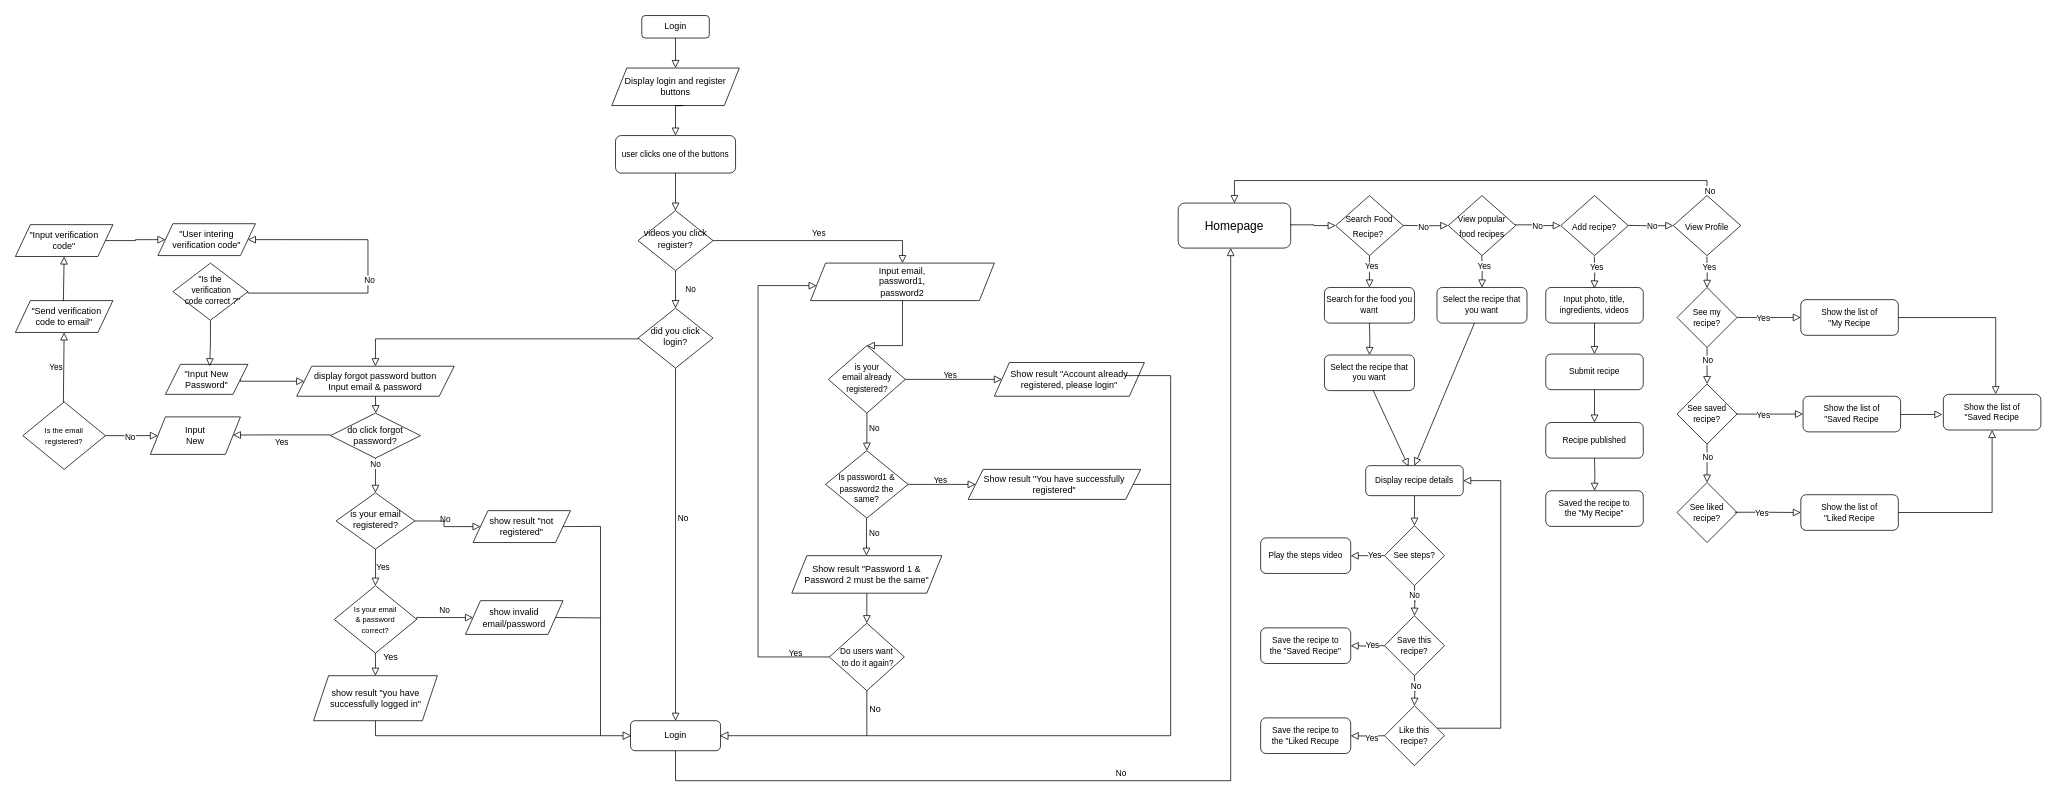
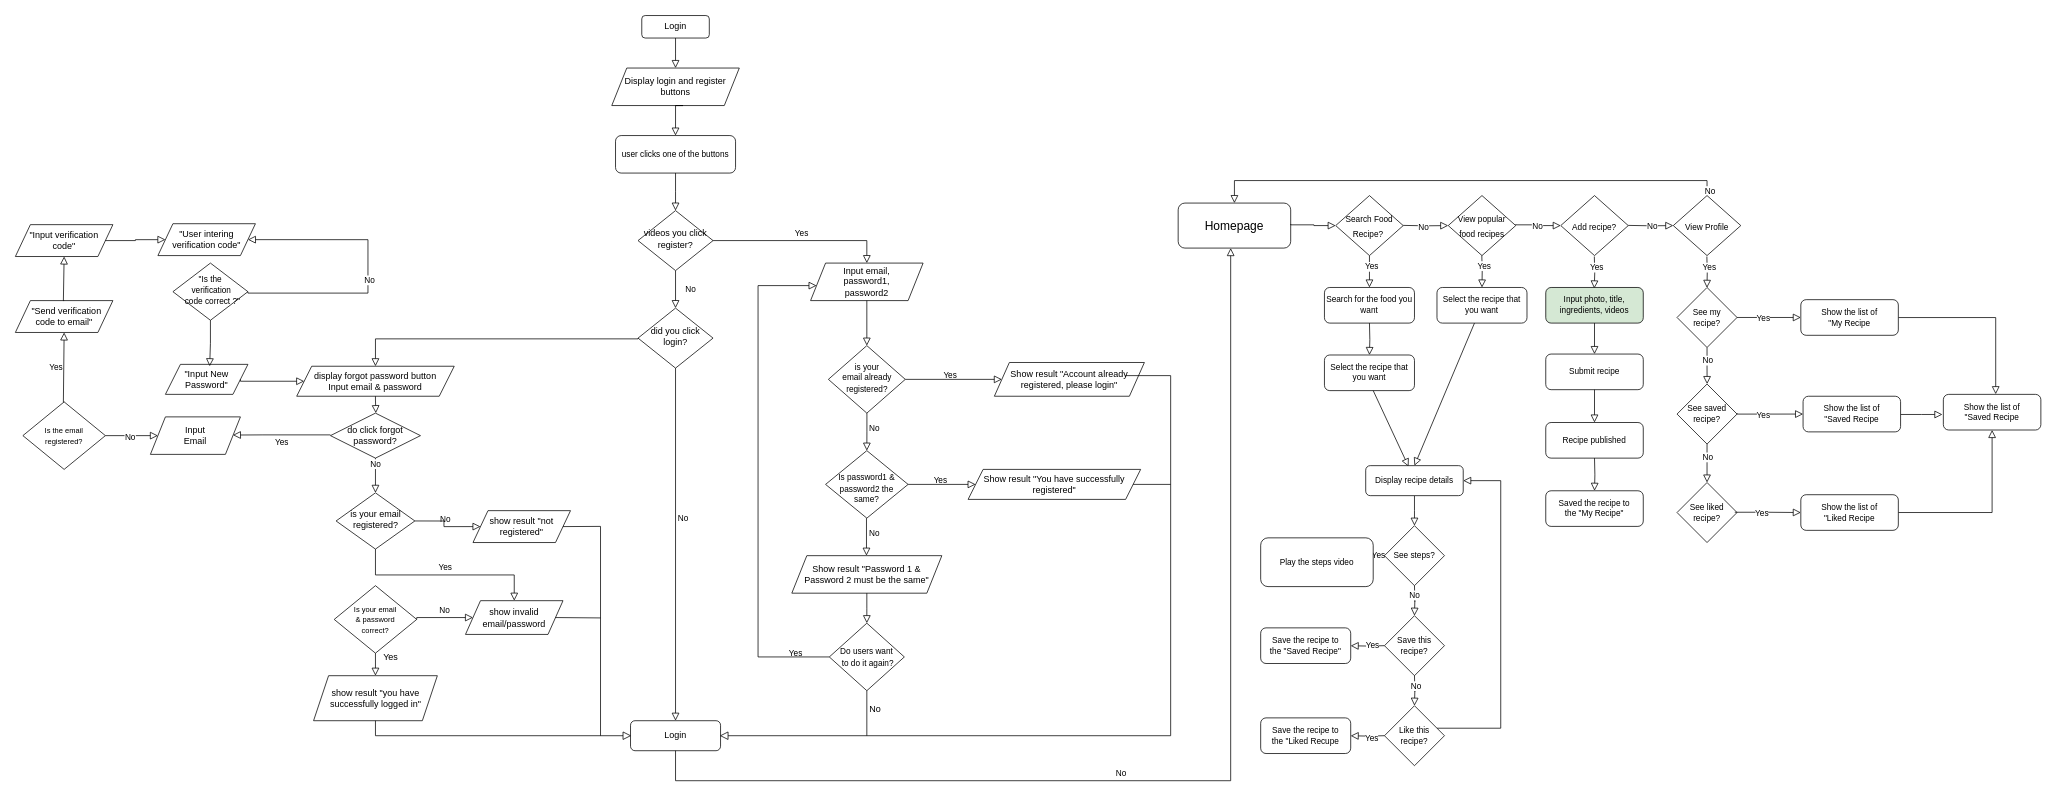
- <mxCell id="14" value="Input email,&lt;br&gt;password1,&lt;br&gt;password2" style="shape=parallelogram;perimeter=parallelogramPerimeter;whiteSpace=wrap;html=1;fixedSize=1;" parent="1" vertex="1"><mxGeometry x="1080" y="350" width="245" height="50" as="geometry" /></mxCell>
+ <mxCell id="14" value="Input email,&lt;br&gt;password1,&lt;br&gt;password2" style="shape=parallelogram;perimeter=parallelogramPerimeter;whiteSpace=wrap;html=1;fixedSize=1;" parent="1" vertex="1"><mxGeometry x="1080" y="350" width="150" height="50" as="geometry" /></mxCell>
- <mxCell id="92" value="Input photo, title,&lt;br&gt;ingredients, videos" style="rounded=1;whiteSpace=wrap;html=1;fontFamily=Helvetica;fontSize=11;fontColor=default;" vertex="1" parent="1"><mxGeometry x="2060" y="382.5" width="130" height="47.5" as="geometry" /></mxCell>
+ <mxCell id="92" value="Input photo, title,&lt;br&gt;ingredients, videos" style="rounded=1;whiteSpace=wrap;html=1;fontFamily=Helvetica;fontSize=11;fontColor=default;fillColor=#d5e8d4;" vertex="1" parent="1"><mxGeometry x="2060" y="382.5" width="130" height="47.5" as="geometry" /></mxCell>
- <mxCell id="55" value="Input&lt;br&gt;New" style="shape=parallelogram;perimeter=parallelogramPerimeter;whiteSpace=wrap;html=1;fixedSize=1;" parent="1" vertex="1"><mxGeometry x="200" y="555" width="120" height="50" as="geometry" /></mxCell>
+ <mxCell id="55" value="Input&lt;br&gt;Email" style="shape=parallelogram;perimeter=parallelogramPerimeter;whiteSpace=wrap;html=1;fixedSize=1;" parent="1" vertex="1"><mxGeometry x="200" y="555" width="120" height="50" as="geometry" /></mxCell>
- <mxCell id="114" value="Play the steps video" style="rounded=1;whiteSpace=wrap;html=1;fontFamily=Helvetica;fontSize=11;fontColor=default;" vertex="1" parent="1"><mxGeometry x="1680" y="716.25" width="120" height="47.5" as="geometry" /></mxCell>
+ <mxCell id="114" value="Play the steps video" style="rounded=1;whiteSpace=wrap;html=1;fontFamily=Helvetica;fontSize=11;fontColor=default;" vertex="1" parent="1"><mxGeometry x="1680" y="716.25" width="150" height="65" as="geometry" /></mxCell>
- <mxCell id="34" value="Yes" style="edgeStyle=orthogonalEdgeStyle;rounded=0;html=1;jettySize=auto;orthogonalLoop=1;fontSize=11;endArrow=block;endFill=0;endSize=8;strokeWidth=1;shadow=0;labelBackgroundColor=none;exitX=0.5;exitY=1;exitDx=0;exitDy=0;entryX=0.5;entryY=0;entryDx=0;entryDy=0;" parent="1" source="26" target="33" edge="1"><mxGeometry y="10" relative="1" as="geometry"><mxPoint as="offset" /><mxPoint x="435" y="740" as="sourcePoint" /><mxPoint x="500" y="730" as="targetPoint" /></mxGeometry></mxCell>
+ <mxCell id="34" value="Yes" style="edgeStyle=orthogonalEdgeStyle;rounded=0;html=1;jettySize=auto;orthogonalLoop=1;fontSize=11;endArrow=block;endFill=0;endSize=8;strokeWidth=1;shadow=0;labelBackgroundColor=none;exitX=0.5;exitY=1;exitDx=0;exitDy=0;" parent="1" source="26" target="31" edge="1"><mxGeometry y="10" relative="1" as="geometry"><mxPoint as="offset" /><mxPoint x="435" y="740" as="sourcePoint" /><mxPoint x="500" y="730" as="targetPoint" /></mxGeometry></mxCell>
